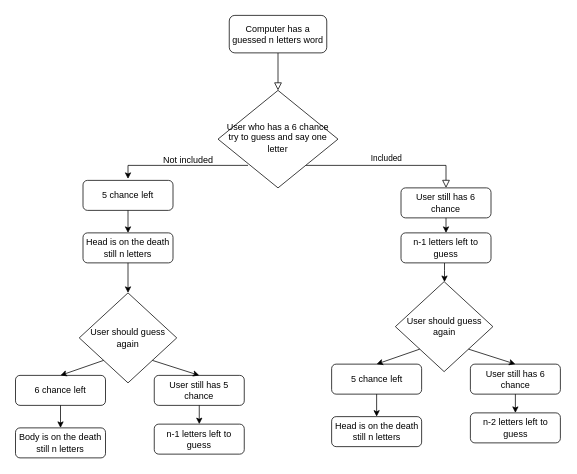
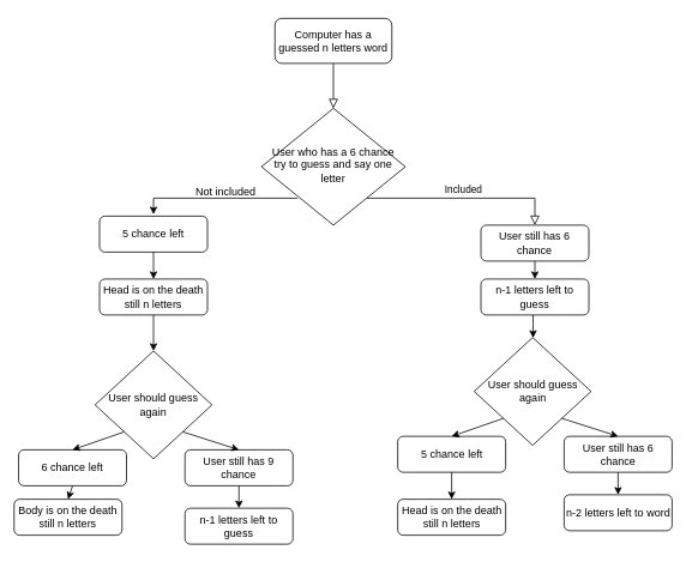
- <mxCell id="17" value="User still has 5 chance" style="rounded=1;whiteSpace=wrap;html=1;fontSize=12;glass=0;strokeWidth=1;shadow=0;" vertex="1" parent="1"><mxGeometry x="205" y="500" width="120" height="40" as="geometry" /></mxCell>
+ <mxCell id="17" value="User still has 9 chance" style="rounded=1;whiteSpace=wrap;html=1;fontSize=12;glass=0;strokeWidth=1;shadow=0;" vertex="1" parent="1"><mxGeometry x="205" y="500" width="120" height="40" as="geometry" /></mxCell>
- <mxCell id="27" value="n-2 letters left to guess" style="rounded=1;whiteSpace=wrap;html=1;" vertex="1" parent="1"><mxGeometry x="626.5" y="550" width="120" height="40" as="geometry" /></mxCell>
+ <mxCell id="27" value="n-2 letters left to word" style="rounded=1;whiteSpace=wrap;html=1;" vertex="1" parent="1"><mxGeometry x="626.5" y="550" width="120" height="40" as="geometry" /></mxCell>
- <mxCell id="21" value="Body is on the death still n letters" style="rounded=1;whiteSpace=wrap;html=1;" vertex="1" parent="1"><mxGeometry x="20" y="570" width="120" height="40" as="geometry" /></mxCell>
+ <mxCell id="21" value="Body is on the death still n letters" style="rounded=1;whiteSpace=wrap;html=1;" vertex="1" parent="1"><mxGeometry x="15" y="555" width="120" height="40" as="geometry" /></mxCell>
